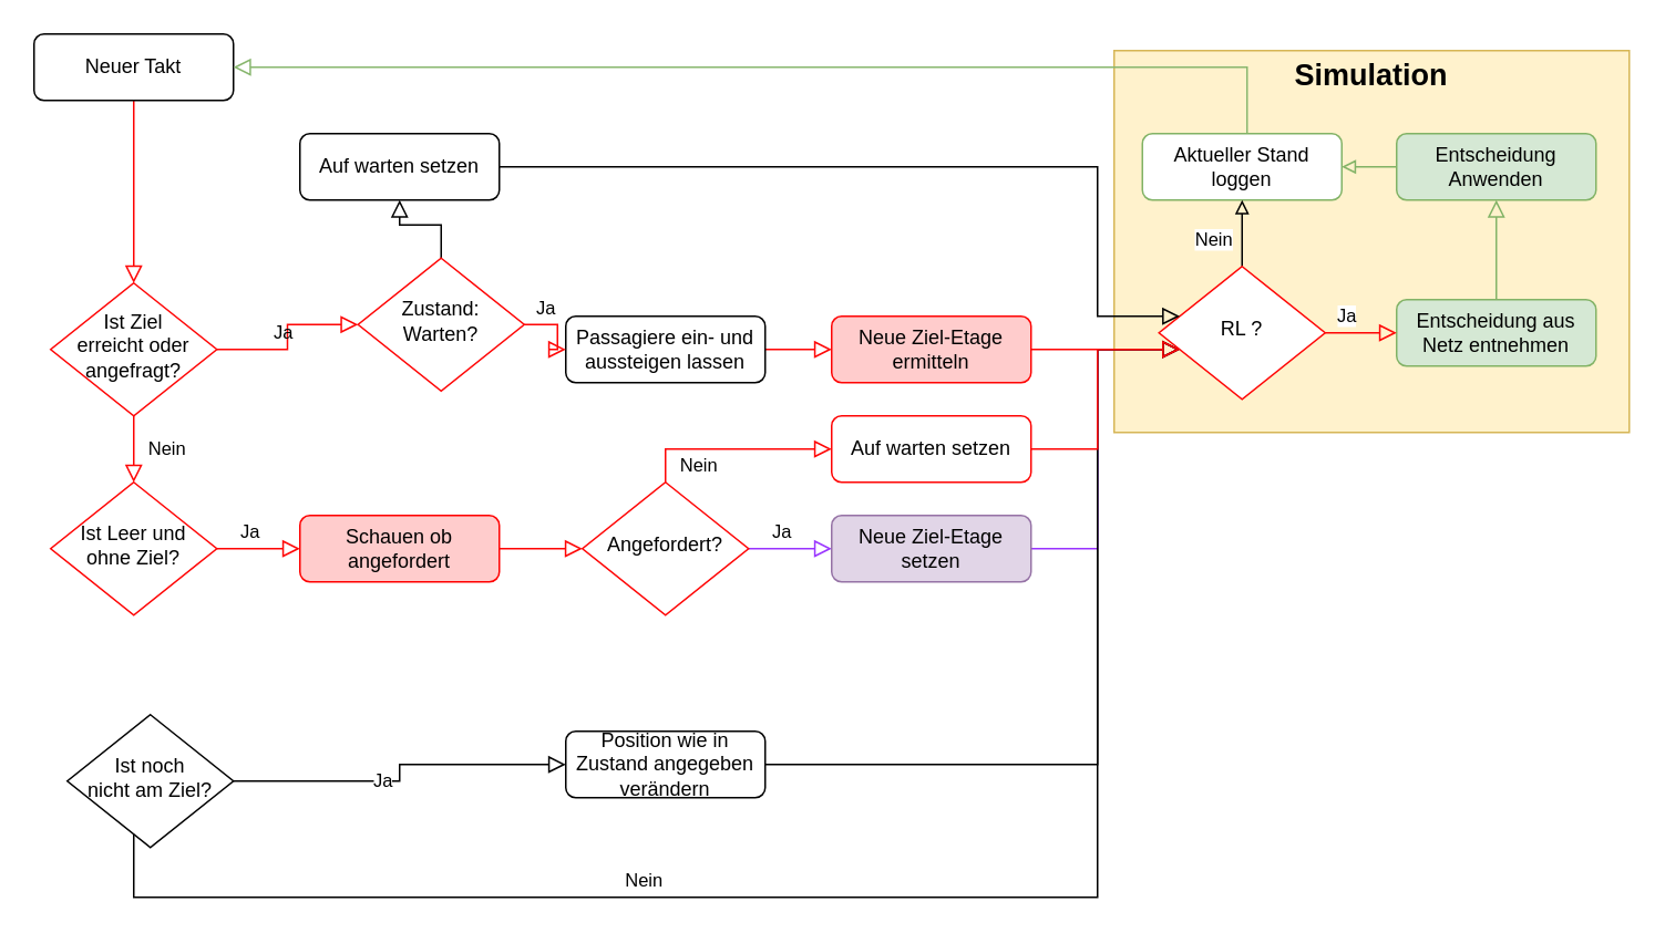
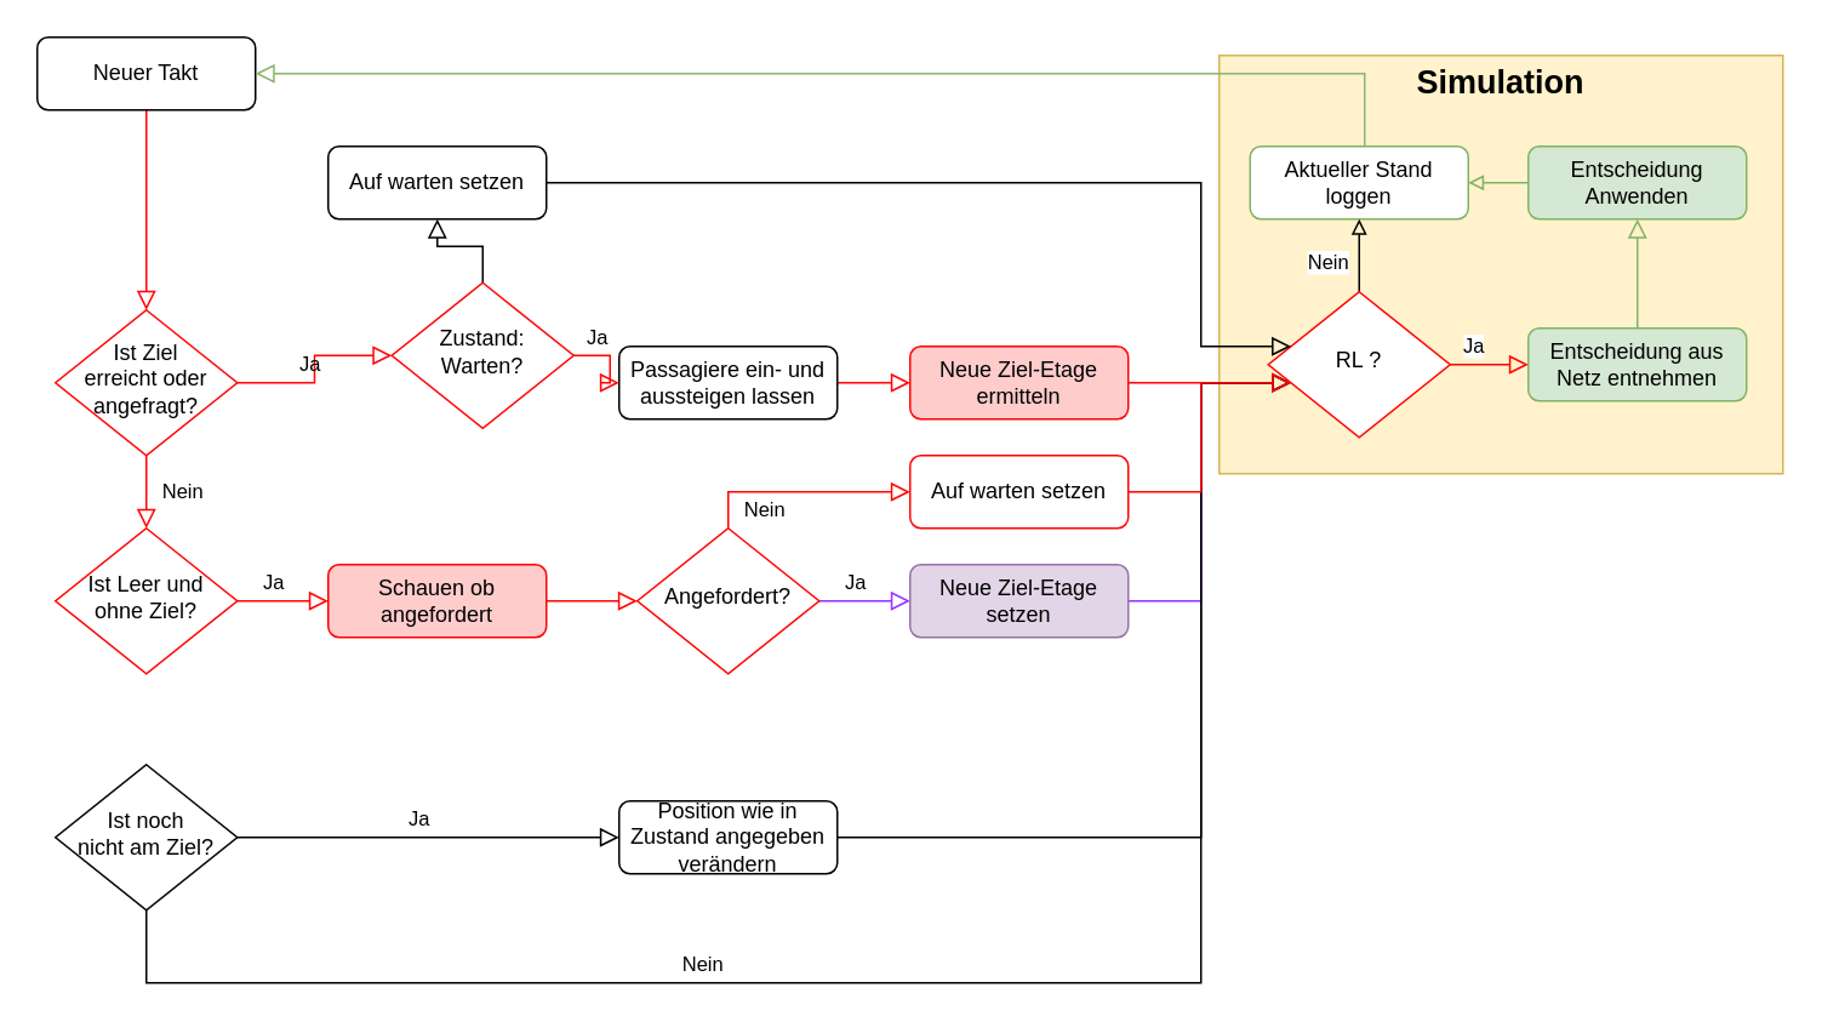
- <mxCell id="15" value="Ist noch &lt;br&gt;nicht am Ziel?" style="rhombus;whiteSpace=wrap;html=1;shadow=0;fontFamily=Helvetica;fontSize=12;align=center;strokeWidth=1;spacing=6;spacingTop=-4;" parent="1" vertex="1"><mxGeometry x="40" y="430" width="100" height="80" as="geometry" /></mxCell>
+ <mxCell id="15" value="Ist noch &lt;br&gt;nicht am Ziel?" style="rhombus;whiteSpace=wrap;html=1;shadow=0;fontFamily=Helvetica;fontSize=12;align=center;strokeWidth=1;spacing=6;spacingTop=-4;" parent="1" vertex="1"><mxGeometry x="30" y="420" width="100" height="80" as="geometry" /></mxCell>
